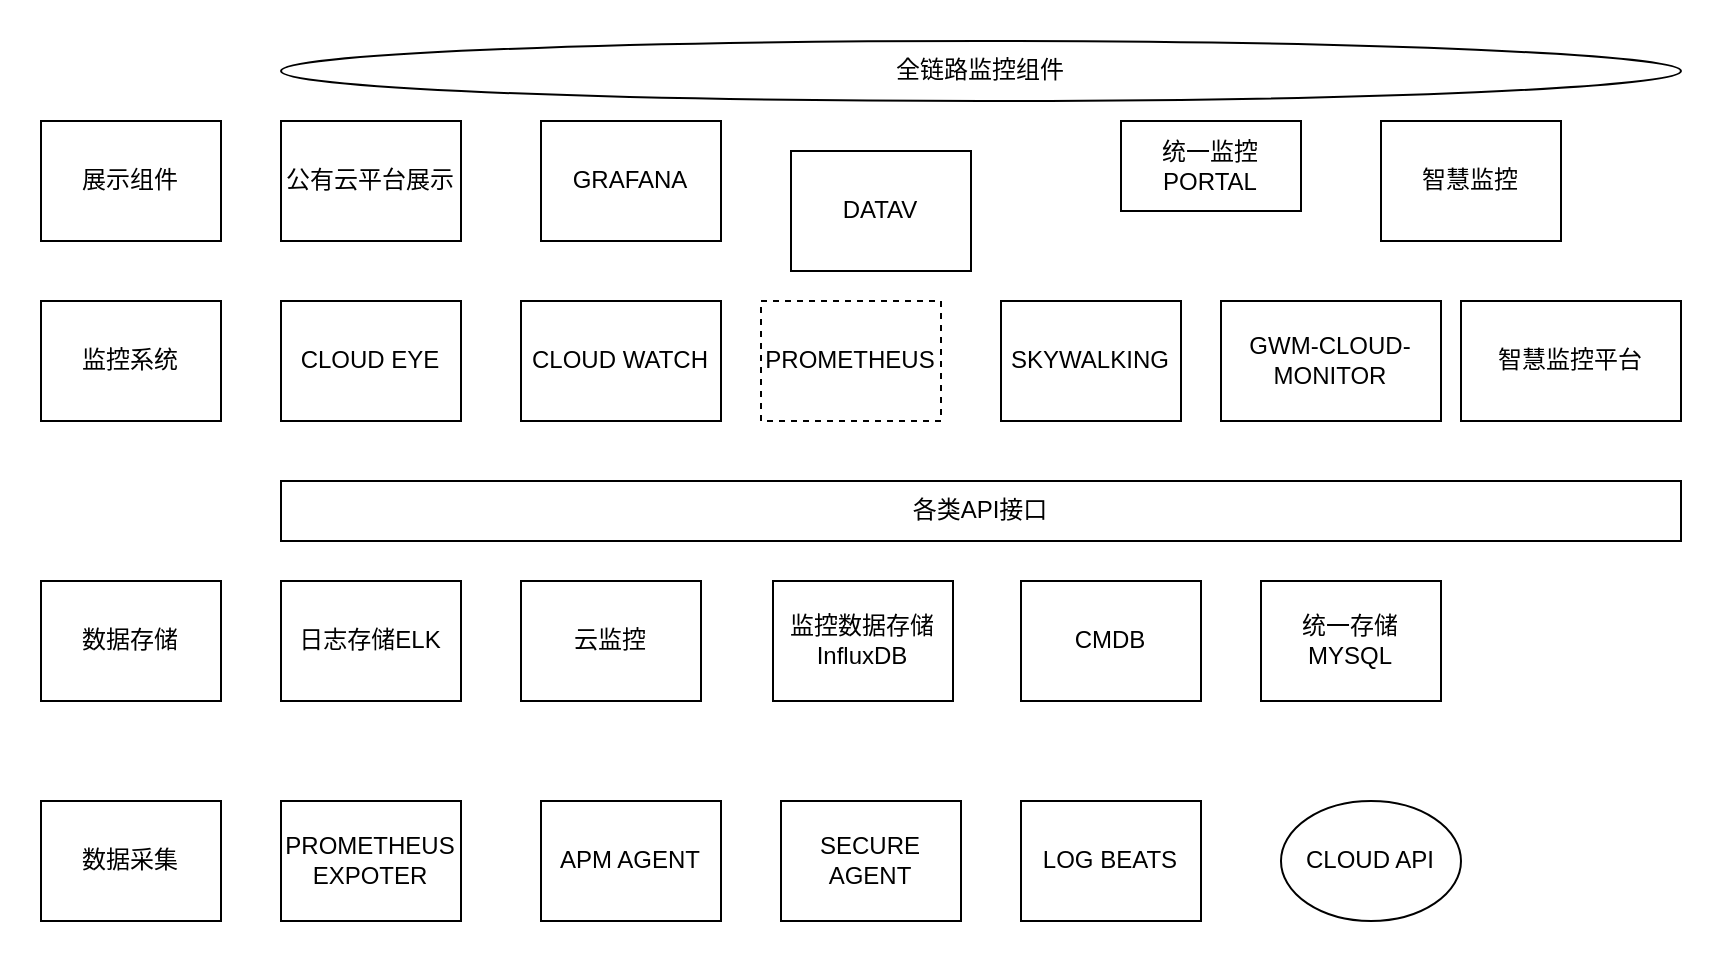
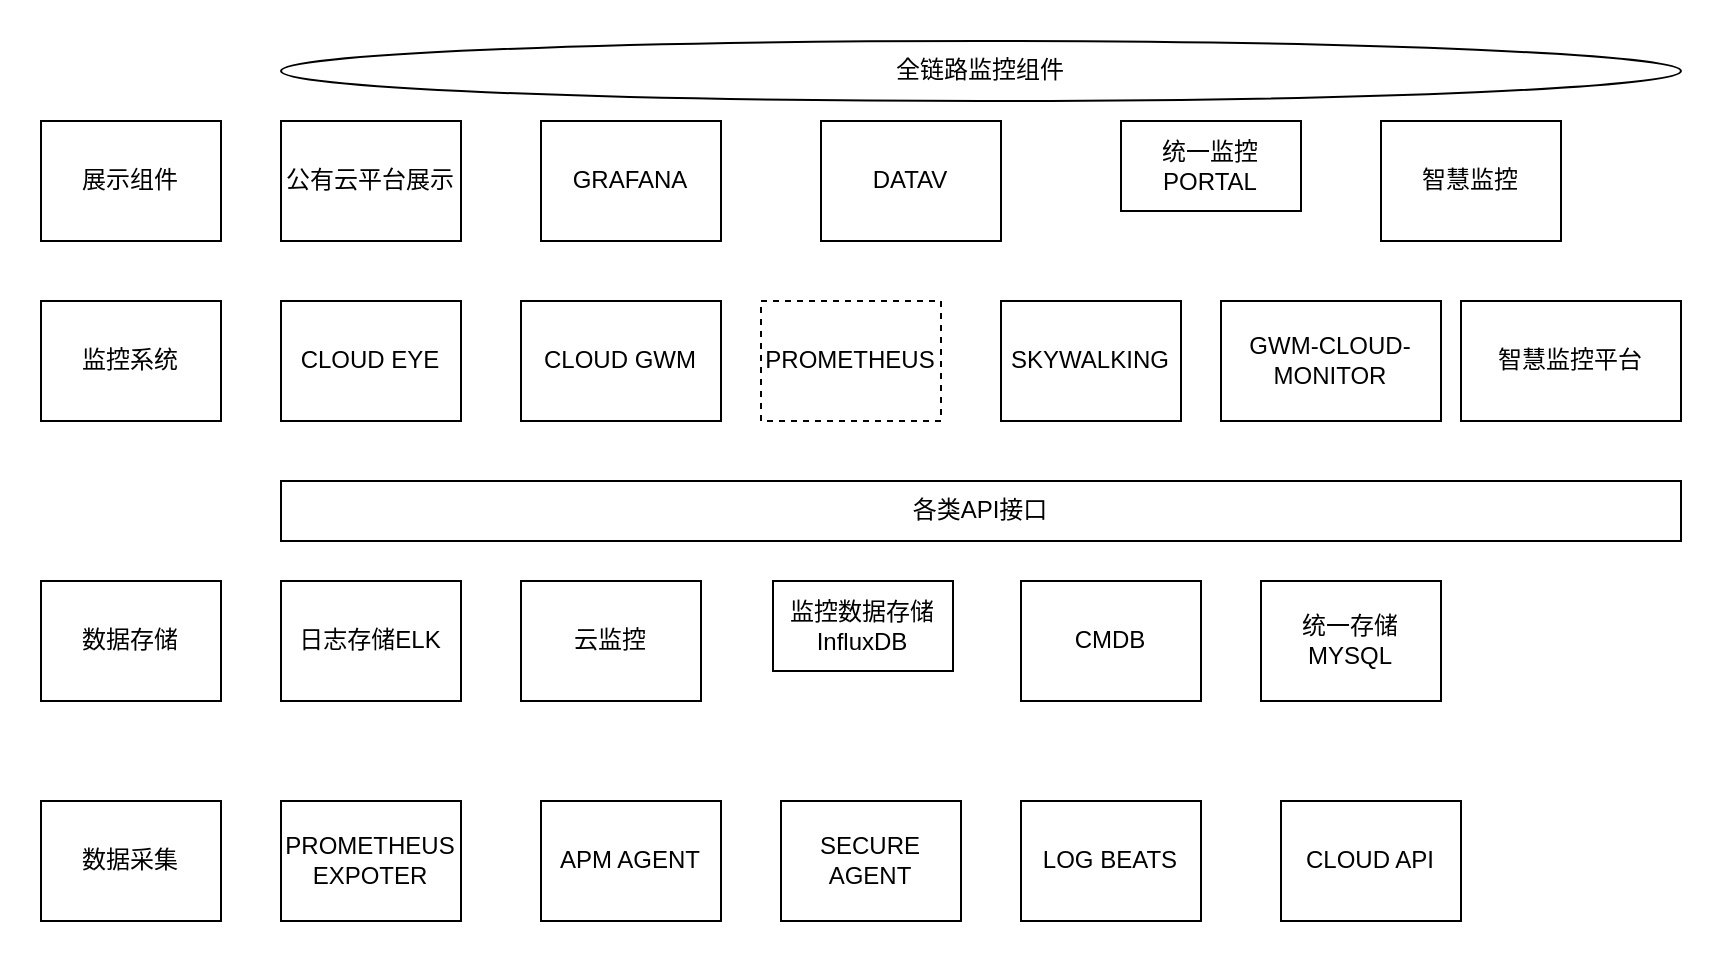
- <mxCell id="6" value="DATAV" style="rounded=0;whiteSpace=wrap;html=1;" vertex="1" parent="1"><mxGeometry x="395" y="75" width="90" height="60" as="geometry" /></mxCell>
+ <mxCell id="6" value="DATAV" style="rounded=0;whiteSpace=wrap;html=1;" vertex="1" parent="1"><mxGeometry x="410" y="60" width="90" height="60" as="geometry" /></mxCell>
- <mxCell id="18" value="CLOUD WATCH" style="rounded=0;whiteSpace=wrap;html=1;" vertex="1" parent="1"><mxGeometry x="260" y="150" width="100" height="60" as="geometry" /></mxCell>
+ <mxCell id="18" value="CLOUD GWM" style="rounded=0;whiteSpace=wrap;html=1;" vertex="1" parent="1"><mxGeometry x="260" y="150" width="100" height="60" as="geometry" /></mxCell>
- <mxCell id="20" value="监控数据存储&lt;br&gt;InfluxDB" style="rounded=0;whiteSpace=wrap;html=1;" vertex="1" parent="1"><mxGeometry x="386" y="290" width="90" height="60" as="geometry" /></mxCell>
+ <mxCell id="20" value="监控数据存储&lt;br&gt;InfluxDB" style="rounded=0;whiteSpace=wrap;html=1;" vertex="1" parent="1"><mxGeometry x="386" y="290" width="90" height="45" as="geometry" /></mxCell>
- <mxCell id="28" value="CLOUD API" style="ellipse;whiteSpace=wrap;html=1;" vertex="1" parent="1"><mxGeometry x="640" y="400" width="90" height="60" as="geometry" /></mxCell>
+ <mxCell id="28" value="CLOUD API" style="rounded=0;whiteSpace=wrap;html=1;" vertex="1" parent="1"><mxGeometry x="640" y="400" width="90" height="60" as="geometry" /></mxCell>
